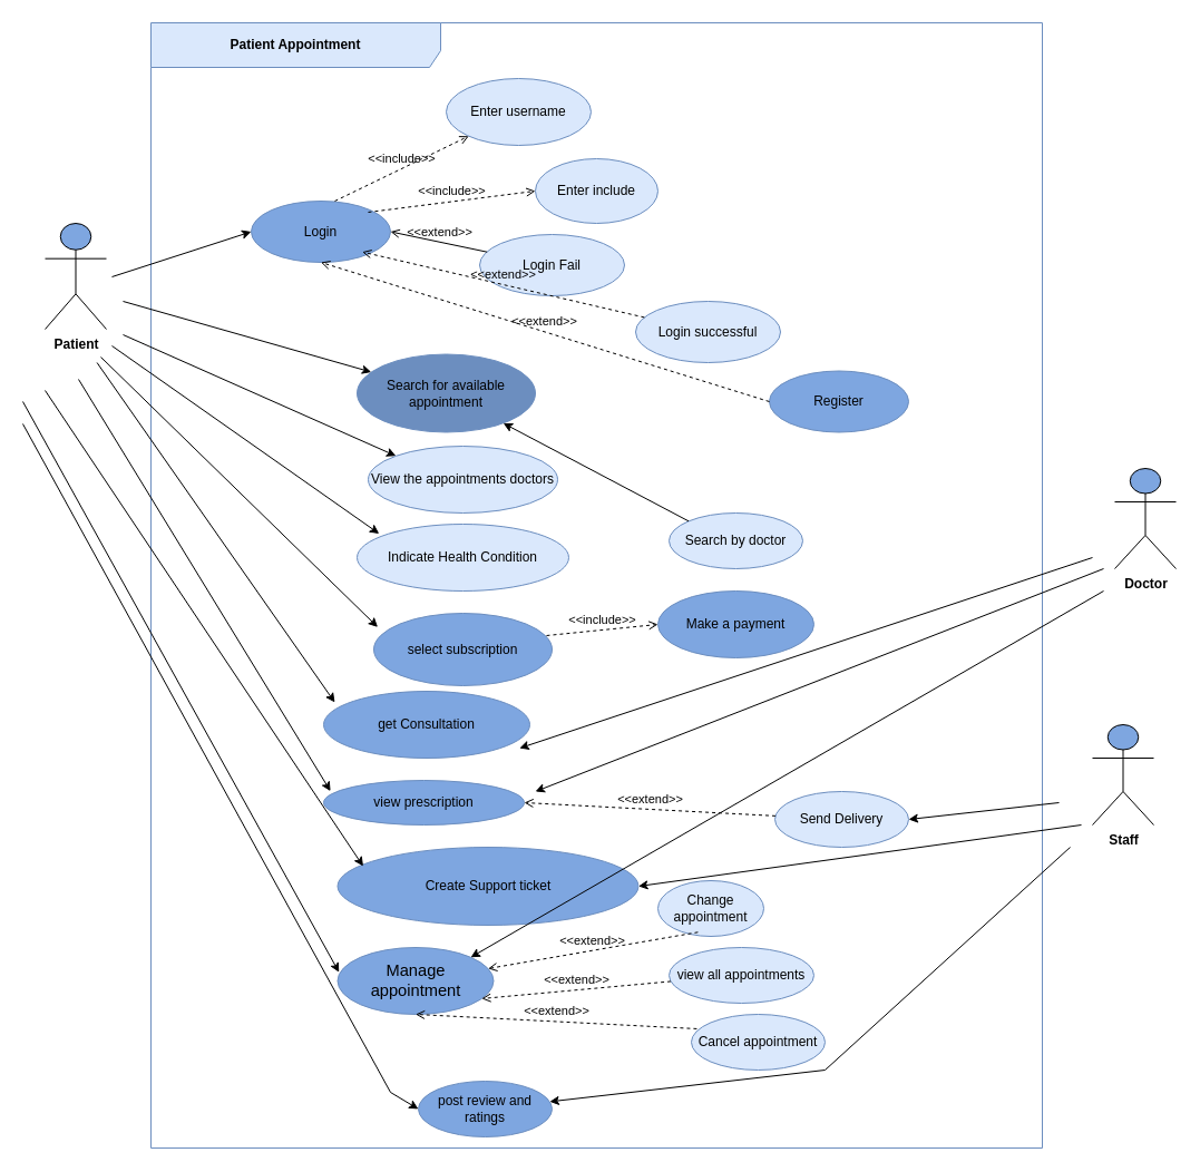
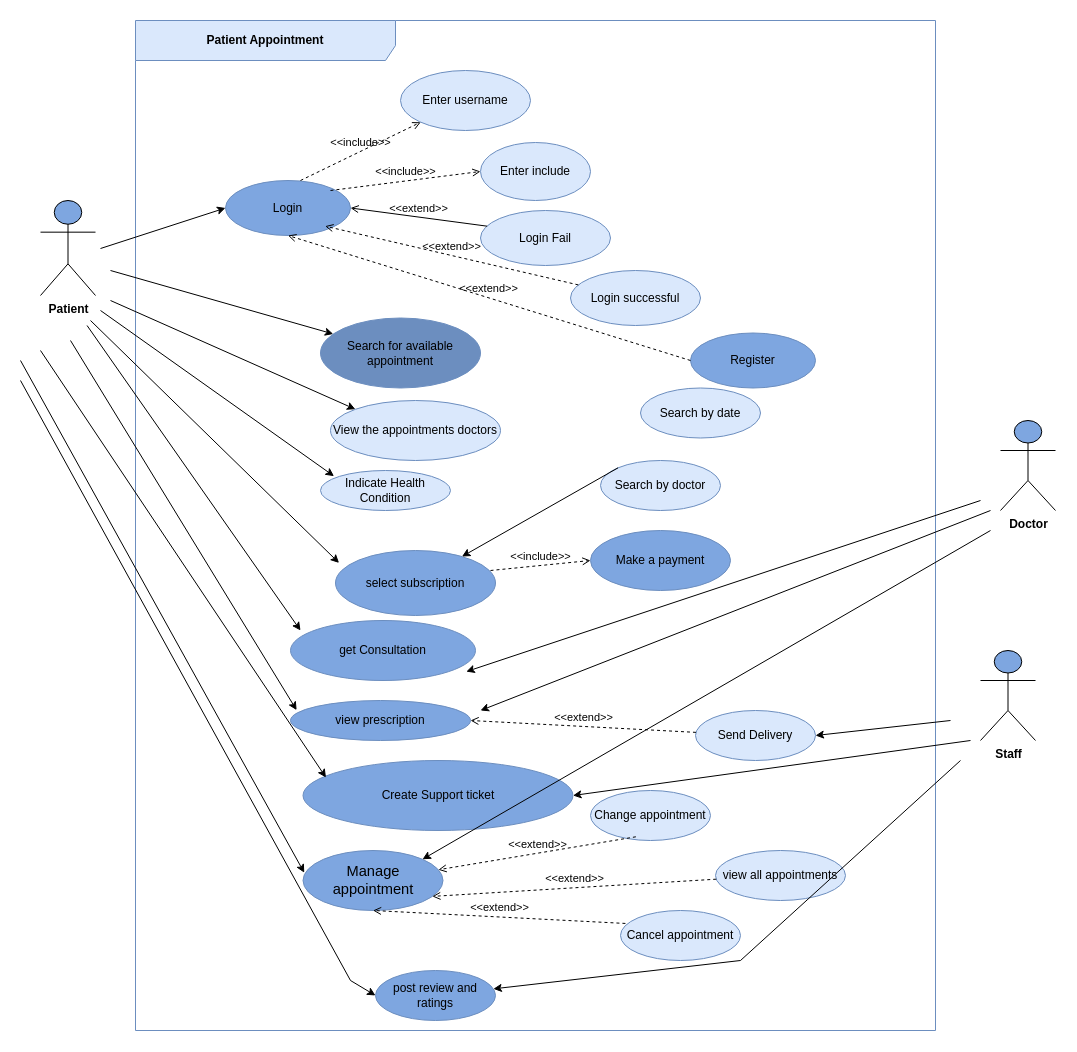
- <mxCell id="14" value="Login Fail" style="ellipse;whiteSpace=wrap;html=1;fontSize=12;fillColor=#dae8fc;strokeColor=#6c8ebf;" parent="1" vertex="1"><mxGeometry x="430" y="210" width="130" height="55" as="geometry" /></mxCell>
+ <mxCell id="14" value="Login Fail" style="ellipse;whiteSpace=wrap;html=1;fontSize=12;fillColor=#dae8fc;strokeColor=#6c8ebf;" parent="1" vertex="1"><mxGeometry x="480" y="210" width="130" height="55" as="geometry" /></mxCell>
+ <mxCell id="3" value="Search by date" style="ellipse;whiteSpace=wrap;html=1;fontSize=12;fillColor=#dae8fc;strokeColor=#6c8ebf;" parent="1" vertex="1"><mxGeometry x="640" y="387.5" width="120" height="50" as="geometry" /></mxCell>
- <mxCell id="38" value="" style="endArrow=classic;html=1;rounded=0;exitX=0;exitY=0;exitDx=0;exitDy=0;" parent="1" source="25" target="24" edge="1"><mxGeometry width="50" height="50" relative="1" as="geometry"><mxPoint x="470" y="410" as="sourcePoint" /><mxPoint x="520" y="360" as="targetPoint" /></mxGeometry></mxCell>
+ <mxCell id="38" value="" style="endArrow=classic;html=1;rounded=0;exitX=0;exitY=0;exitDx=0;exitDy=0;" parent="1" source="25" target="36" edge="1"><mxGeometry width="50" height="50" relative="1" as="geometry"><mxPoint x="470" y="410" as="sourcePoint" /><mxPoint x="520" y="360" as="targetPoint" /></mxGeometry></mxCell>
- <mxCell id="27" value="&lt;p class=&quot;MsoNormal&quot;&gt;Indicate Health Condition&lt;/p&gt;" style="ellipse;whiteSpace=wrap;html=1;fontSize=12;fillColor=#dae8fc;strokeColor=#6c8ebf;" parent="1" vertex="1"><mxGeometry x="320" y="470" width="190" height="60" as="geometry" /></mxCell>
+ <mxCell id="27" value="&lt;p class=&quot;MsoNormal&quot;&gt;Indicate Health Condition&lt;/p&gt;" style="ellipse;whiteSpace=wrap;html=1;fontSize=12;fillColor=#dae8fc;strokeColor=#6c8ebf;" parent="1" vertex="1"><mxGeometry x="320" y="470" width="130" height="40" as="geometry" /></mxCell>
- <mxCell id="33" value="&lt;p class=&quot;MsoNormal&quot;&gt;&lt;span lang=&quot;EN-SG&quot;&gt;Change appointment&lt;/span&gt;&lt;/p&gt;" style="ellipse;whiteSpace=wrap;html=1;fontSize=12;fillColor=#dae8fc;strokeColor=#6c8ebf;" parent="1" vertex="1"><mxGeometry x="590" y="790" width="95" height="50" as="geometry" /></mxCell>
+ <mxCell id="33" value="&lt;p class=&quot;MsoNormal&quot;&gt;&lt;span lang=&quot;EN-SG&quot;&gt;Change appointment&lt;/span&gt;&lt;/p&gt;" style="ellipse;whiteSpace=wrap;html=1;fontSize=12;fillColor=#dae8fc;strokeColor=#6c8ebf;" parent="1" vertex="1"><mxGeometry x="590" y="790" width="120" height="50" as="geometry" /></mxCell>
- <mxCell id="34" value="view all appointments" style="ellipse;whiteSpace=wrap;html=1;fillColor=#dae8fc;strokeColor=#6c8ebf;" parent="1" vertex="1"><mxGeometry x="600" y="850" width="130" height="50" as="geometry" /></mxCell>
+ <mxCell id="34" value="view all appointments" style="ellipse;whiteSpace=wrap;html=1;fillColor=#dae8fc;strokeColor=#6c8ebf;" parent="1" vertex="1"><mxGeometry x="715" y="850" width="130" height="50" as="geometry" /></mxCell>
